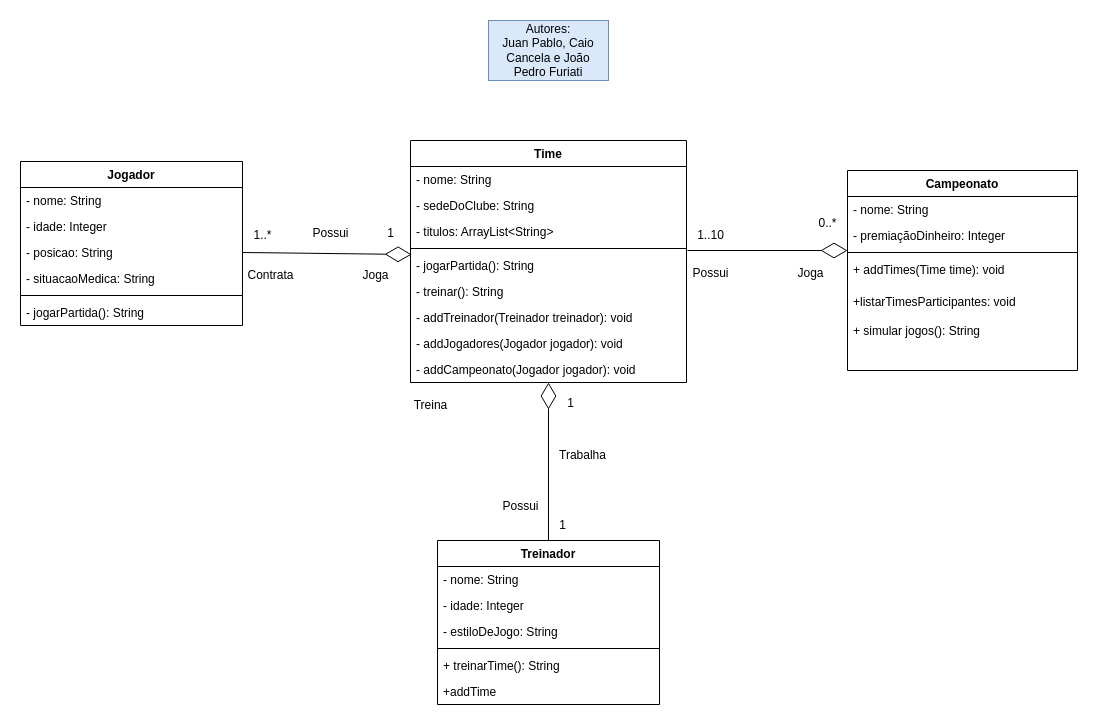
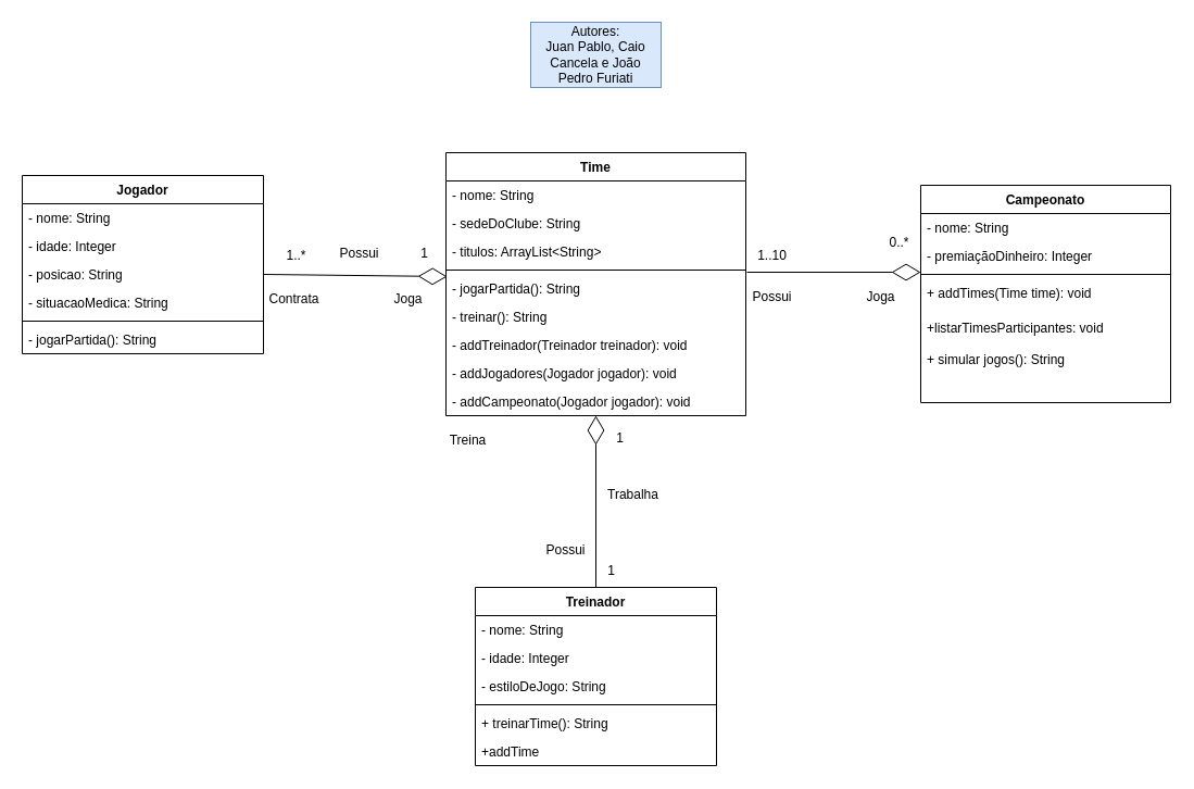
- <mxCell id="34" value="1..*" style="text;html=1;align=center;verticalAlign=middle;resizable=0;points=[];autosize=1;strokeColor=none;fillColor=none;" vertex="1" parent="1"><mxGeometry x="242" y="220" width="40" height="30" as="geometry" /></mxCell>
+ <mxCell id="34" value="1..*" style="text;html=1;align=center;verticalAlign=middle;resizable=0;points=[];autosize=1;strokeColor=none;fillColor=none;" vertex="1" parent="1"><mxGeometry x="252" y="220" width="40" height="30" as="geometry" /></mxCell>
